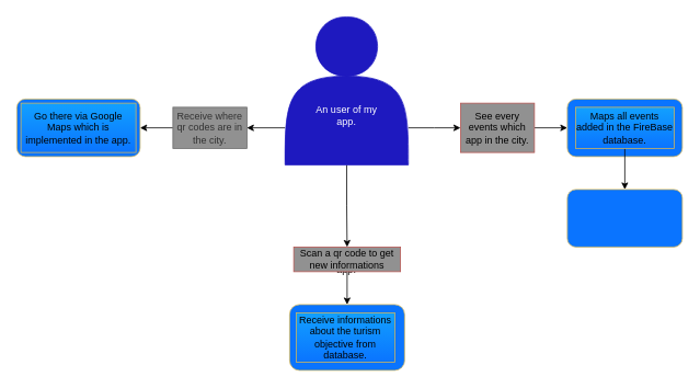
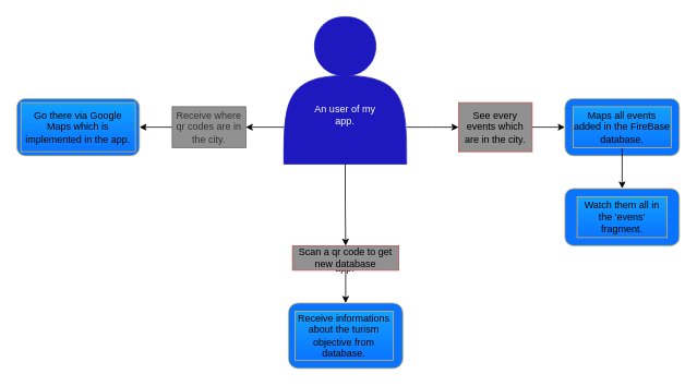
- <mxCell id="17" value="See every events which app in the city." style="text;html=1;strokeColor=#b85450;fillColor=#919191;align=center;verticalAlign=middle;whiteSpace=wrap;rounded=0;" parent="1" vertex="1"><mxGeometry x="560" y="125" width="90" height="60" as="geometry" /></mxCell>
+ <mxCell id="17" value="See every events which are in the city." style="text;html=1;strokeColor=#b85450;fillColor=#919191;align=center;verticalAlign=middle;whiteSpace=wrap;rounded=0;" parent="1" vertex="1"><mxGeometry x="560" y="125" width="90" height="60" as="geometry" /></mxCell>
+ <mxCell id="22" value="Watch them all in the 'evens' fragment." style="text;html=1;strokeColor=#d6b656;fillColor=#0A74FF;align=center;verticalAlign=middle;whiteSpace=wrap;rounded=0;gradientColor=#12A0FF;gradientDirection=north;" parent="1" vertex="1"><mxGeometry x="705" y="240" width="110" height="50" as="geometry" /></mxCell>
- <mxCell id="9" value="Scan a qr code to get new informations" style="text;html=1;strokeColor=#b85450;fillColor=#919191;align=center;verticalAlign=middle;whiteSpace=wrap;rounded=0;" parent="1" vertex="1"><mxGeometry x="357" y="300" width="130" height="30" as="geometry" /></mxCell>
+ <mxCell id="9" value="Scan a qr code to get new database" style="text;html=1;strokeColor=#b85450;fillColor=#919191;align=center;verticalAlign=middle;whiteSpace=wrap;rounded=0;" parent="1" vertex="1"><mxGeometry x="357" y="300" width="130" height="30" as="geometry" /></mxCell>
